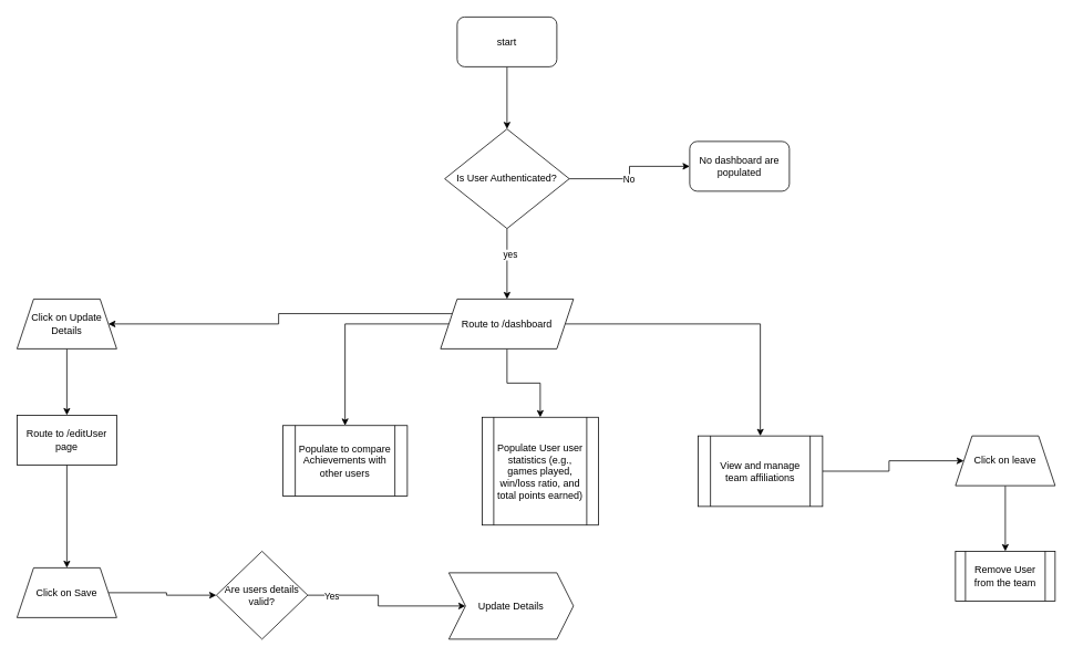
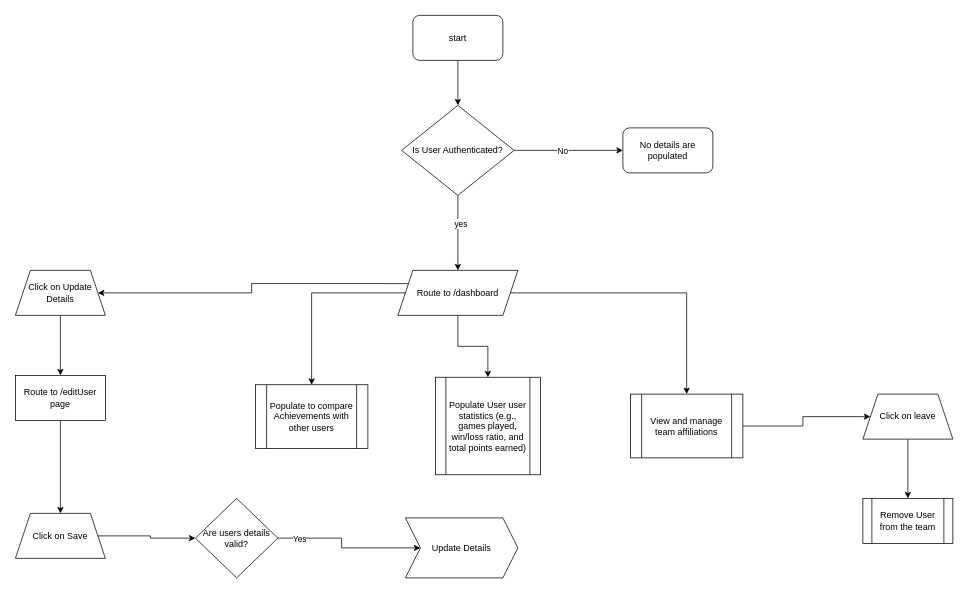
- <mxCell id="15" value="No dashboard are populated" style="rounded=1;whiteSpace=wrap;html=1;" vertex="1" parent="1"><mxGeometry x="830" y="170" width="120" height="60" as="geometry" /></mxCell>
+ <mxCell id="15" value="No details are populated" style="rounded=1;whiteSpace=wrap;html=1;" vertex="1" parent="1"><mxGeometry x="830" y="170" width="120" height="60" as="geometry" /></mxCell>
- <mxCell id="14" value="Is User Authenticated?" style="rhombus;whiteSpace=wrap;html=1;" vertex="1" parent="1"><mxGeometry x="535" y="155" width="150" height="120" as="geometry" /></mxCell>
+ <mxCell id="14" value="Is User Authenticated?" style="rhombus;whiteSpace=wrap;html=1;" vertex="1" parent="1"><mxGeometry x="535" y="140" width="150" height="120" as="geometry" /></mxCell>
